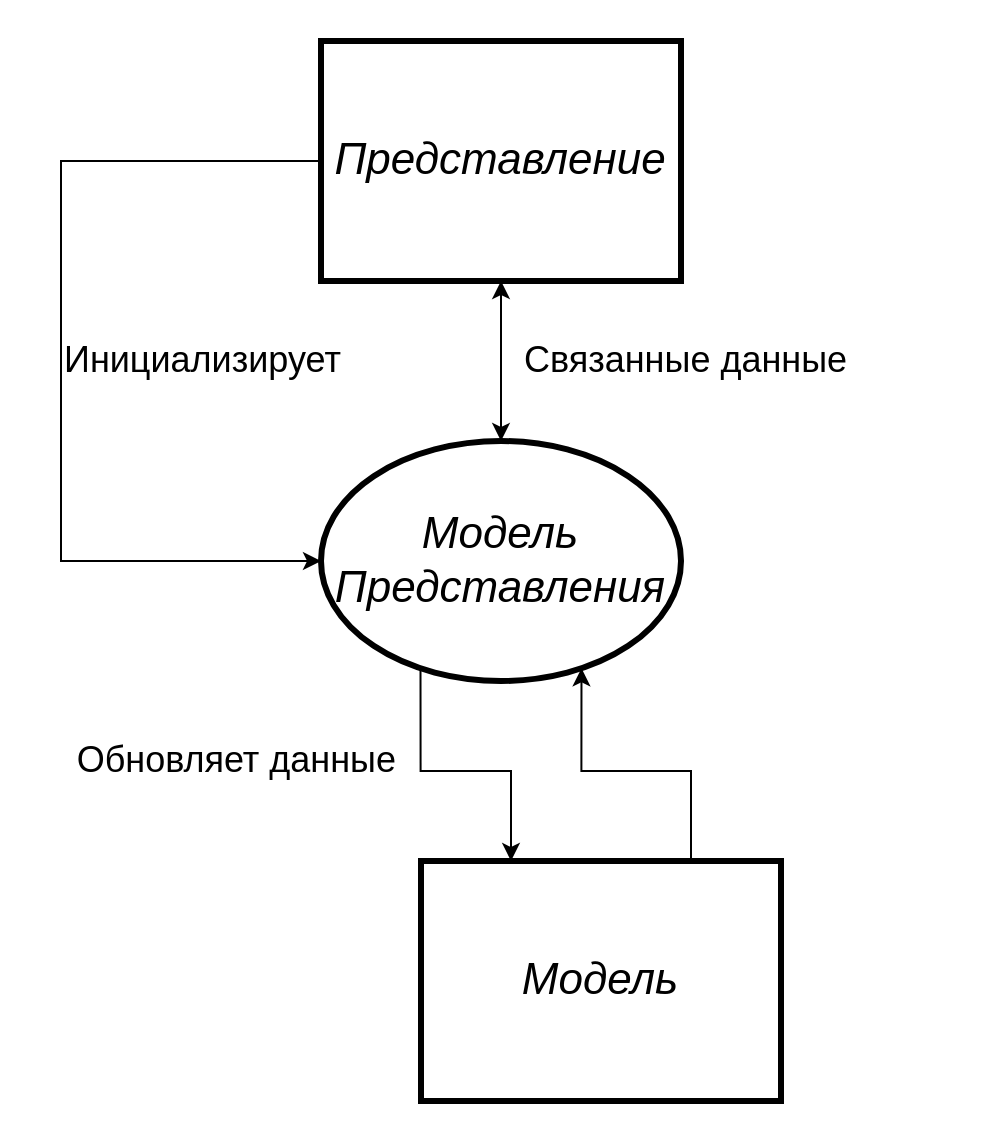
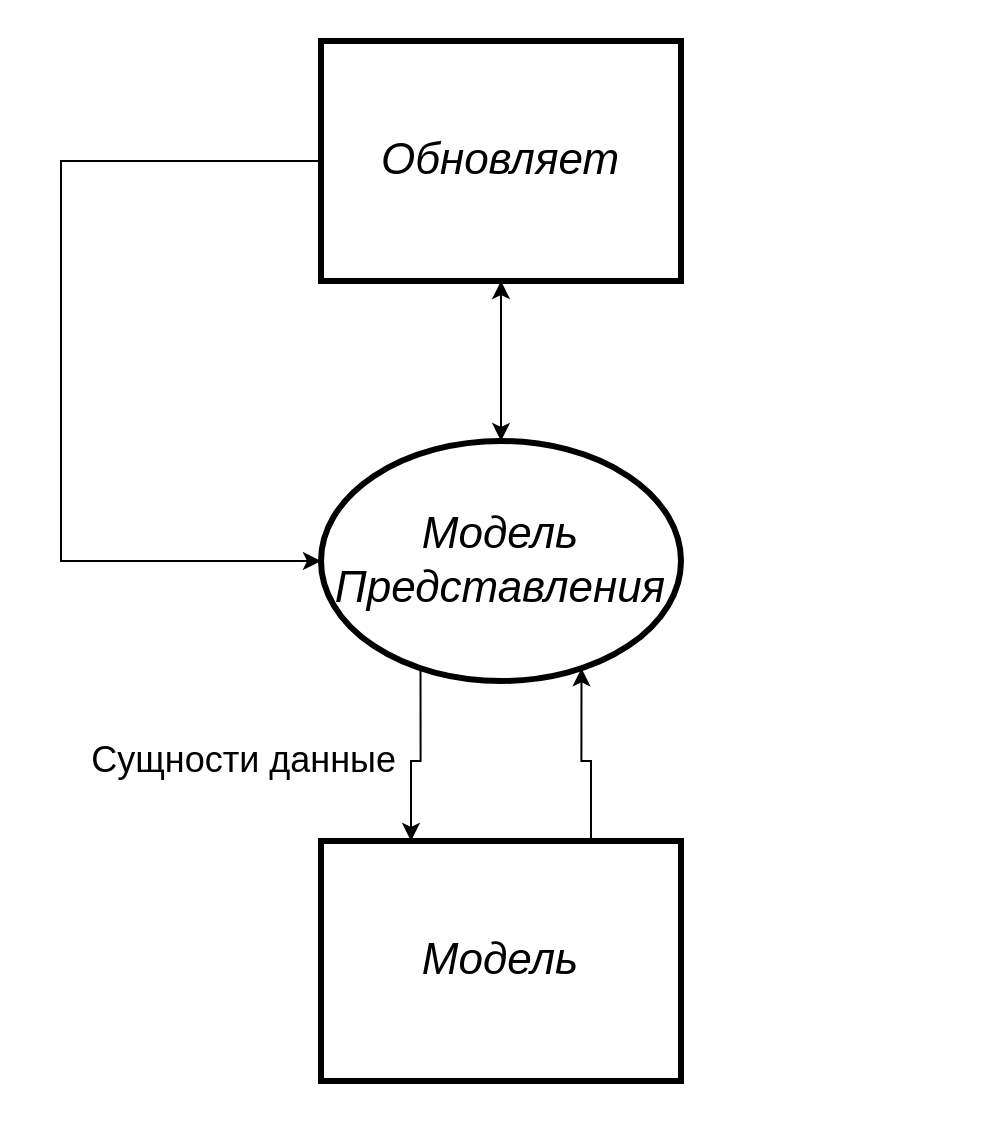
- <mxCell id="3" value="Представление" style="rounded=0;whiteSpace=wrap;html=1;fontSize=22;strokeWidth=3;align=center;fontFamily=Arial;fontStyle=2" parent="1" vertex="1"><mxGeometry x="160" y="20" width="180" height="120" as="geometry" /></mxCell>
+ <mxCell id="3" value="Обновляет" style="rounded=0;whiteSpace=wrap;html=1;fontSize=22;strokeWidth=3;align=center;fontFamily=Arial;fontStyle=2" parent="1" vertex="1"><mxGeometry x="160" y="20" width="180" height="120" as="geometry" /></mxCell>
- <mxCell id="9" value="&lt;meta charset=&quot;utf-8&quot;&gt;&lt;span style=&quot;color: rgb(0, 0, 0); font-size: 18px; font-style: normal; font-variant-ligatures: normal; font-variant-caps: normal; font-weight: 400; letter-spacing: normal; orphans: 2; text-indent: 0px; text-transform: none; widows: 2; word-spacing: 0px; -webkit-text-stroke-width: 0px; background-color: rgb(255, 255, 255); text-decoration-thickness: initial; text-decoration-style: initial; text-decoration-color: initial; float: none; display: inline !important;&quot;&gt;Инициализирует&lt;/span&gt;" style="text;whiteSpace=wrap;html=1;verticalAlign=middle;fontFamily=Arial;align=left;" parent="1" vertex="1"><mxGeometry x="30" y="160" width="160" height="40" as="geometry" /></mxCell>
- <mxCell id="11" value="&lt;meta charset=&quot;utf-8&quot;&gt;&lt;span style=&quot;color: rgb(0, 0, 0); font-family: Arial; font-size: 18px; font-style: normal; font-variant-ligatures: normal; font-variant-caps: normal; font-weight: 400; letter-spacing: normal; orphans: 2; text-indent: 0px; text-transform: none; widows: 2; word-spacing: 0px; -webkit-text-stroke-width: 0px; background-color: rgb(255, 255, 255); text-decoration-thickness: initial; text-decoration-style: initial; text-decoration-color: initial; float: none; display: inline !important;&quot;&gt;Связанные данные&lt;/span&gt;" style="text;whiteSpace=wrap;html=1;align=left;verticalAlign=middle;" vertex="1" parent="1"><mxGeometry x="260" y="155" width="220" height="50" as="geometry" /></mxCell>
- <mxCell id="10" value="&lt;meta charset=&quot;utf-8&quot;&gt;&lt;span style=&quot;color: rgb(0, 0, 0); font-family: Arial; font-size: 18px; font-style: normal; font-variant-ligatures: normal; font-variant-caps: normal; font-weight: 400; letter-spacing: normal; orphans: 2; text-indent: 0px; text-transform: none; widows: 2; word-spacing: 0px; -webkit-text-stroke-width: 0px; background-color: rgb(255, 255, 255); text-decoration-thickness: initial; text-decoration-style: initial; text-decoration-color: initial; float: none; display: inline !important;&quot;&gt;Обновляет данные&lt;/span&gt;" style="text;whiteSpace=wrap;html=1;verticalAlign=middle;align=right;" vertex="1" parent="1"><mxGeometry x="20" y="340" width="180" height="80" as="geometry" /></mxCell>
+ <mxCell id="10" value="&lt;meta charset=&quot;utf-8&quot;&gt;&lt;span style=&quot;color: rgb(0, 0, 0); font-family: Arial; font-size: 18px; font-style: normal; font-variant-ligatures: normal; font-variant-caps: normal; font-weight: 400; letter-spacing: normal; orphans: 2; text-indent: 0px; text-transform: none; widows: 2; word-spacing: 0px; -webkit-text-stroke-width: 0px; background-color: rgb(255, 255, 255); text-decoration-thickness: initial; text-decoration-style: initial; text-decoration-color: initial; float: none; display: inline !important;&quot;&gt;Сущности данные&lt;/span&gt;" style="text;whiteSpace=wrap;html=1;verticalAlign=middle;align=right;" vertex="1" parent="1"><mxGeometry x="20" y="340" width="180" height="80" as="geometry" /></mxCell>
- <mxCell id="8" value="Модель" style="rounded=0;whiteSpace=wrap;html=1;fontSize=22;strokeWidth=3;align=center;fontFamily=Arial;fontStyle=2" parent="1" vertex="1"><mxGeometry x="210" y="430" width="180" height="120" as="geometry" /></mxCell>
+ <mxCell id="8" value="Модель" style="rounded=0;whiteSpace=wrap;html=1;fontSize=22;strokeWidth=3;align=center;fontFamily=Arial;fontStyle=2" parent="1" vertex="1"><mxGeometry x="160" y="420" width="180" height="120" as="geometry" /></mxCell>
